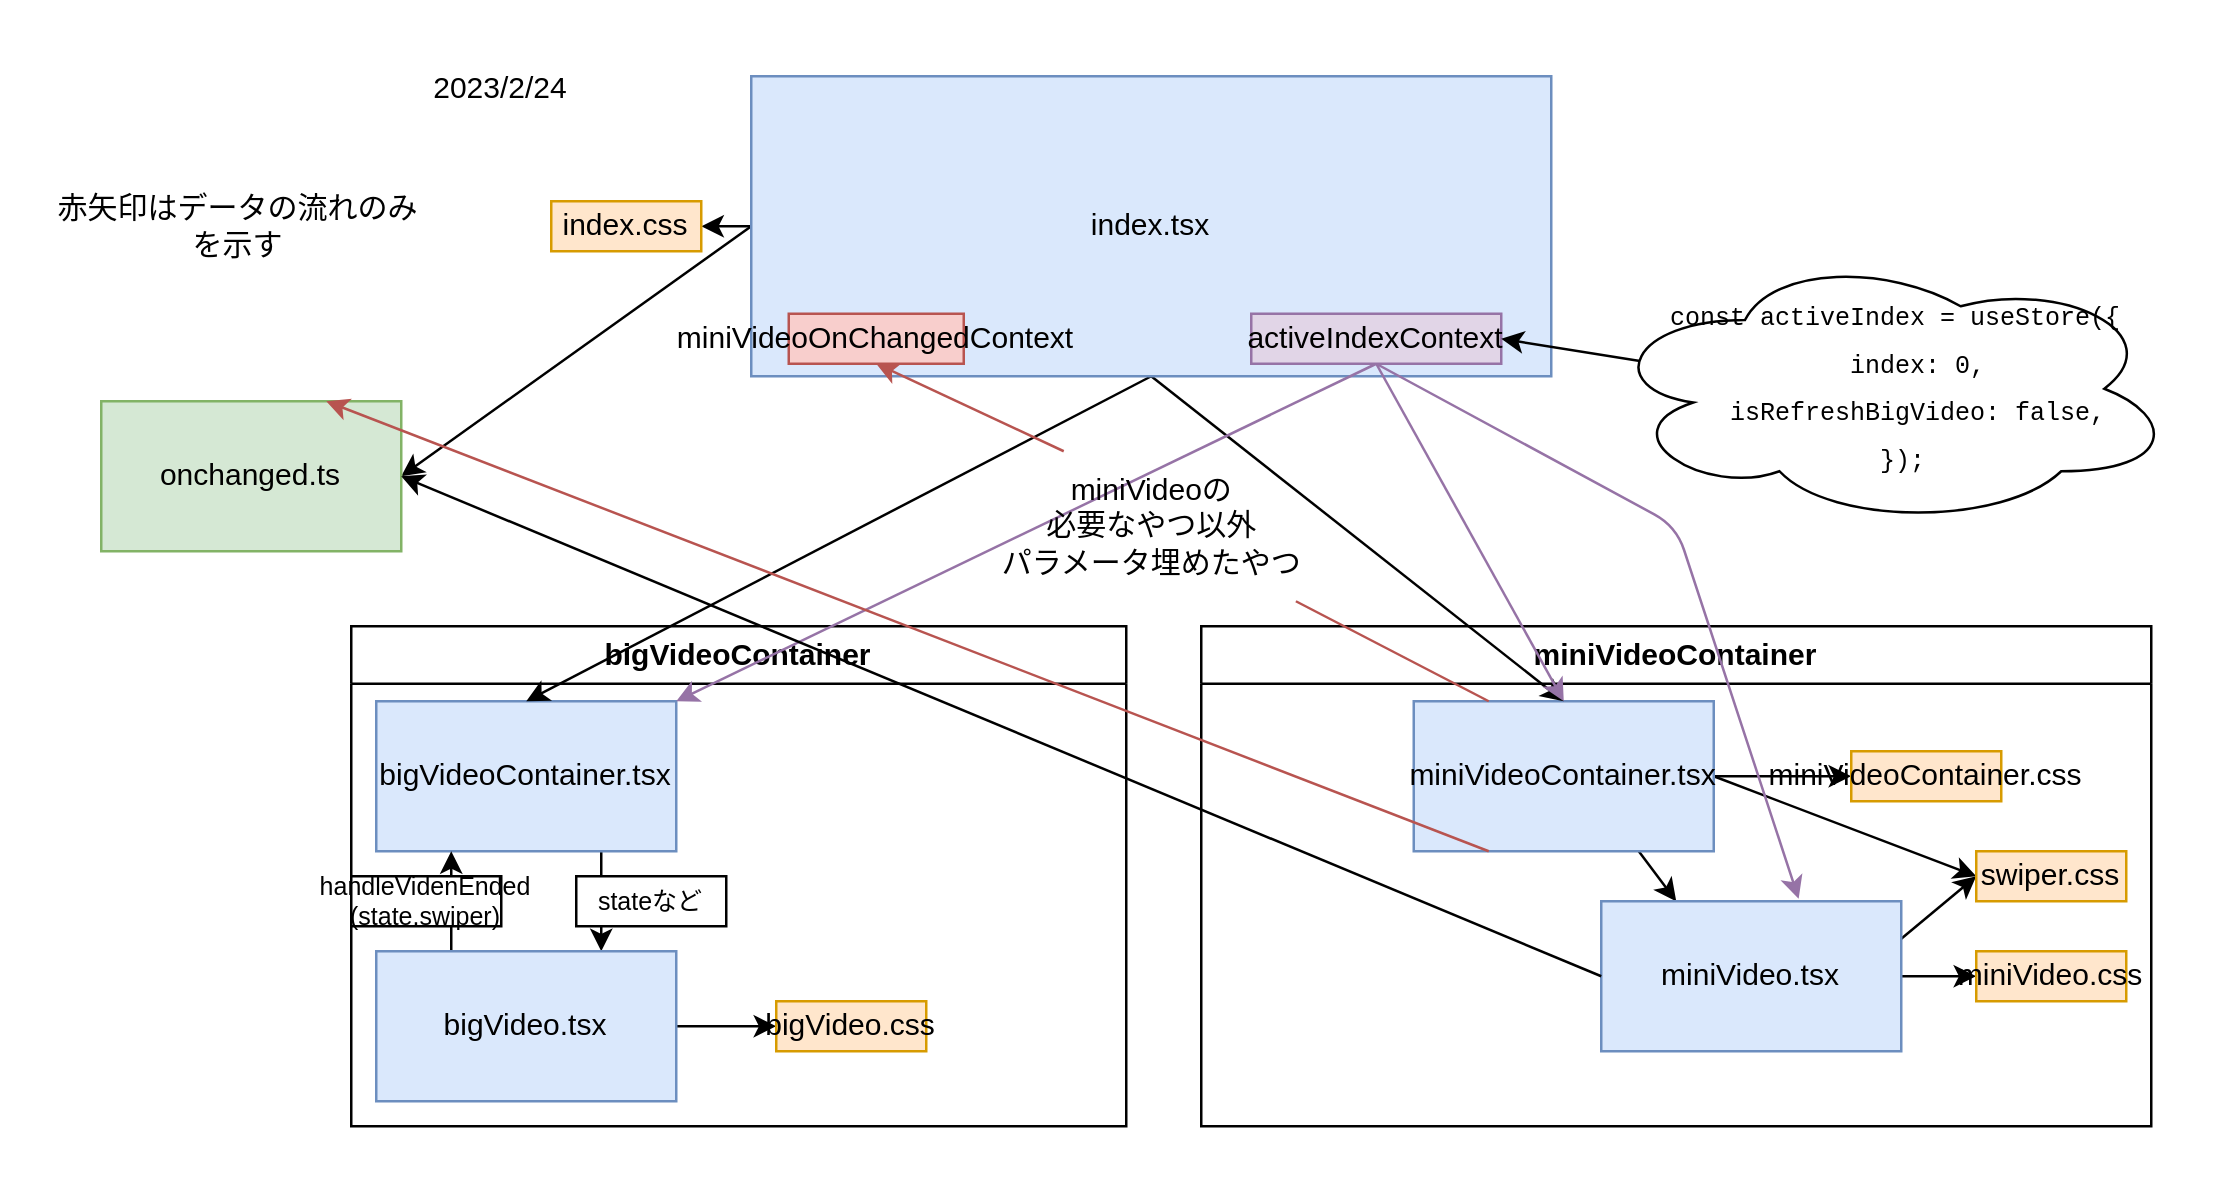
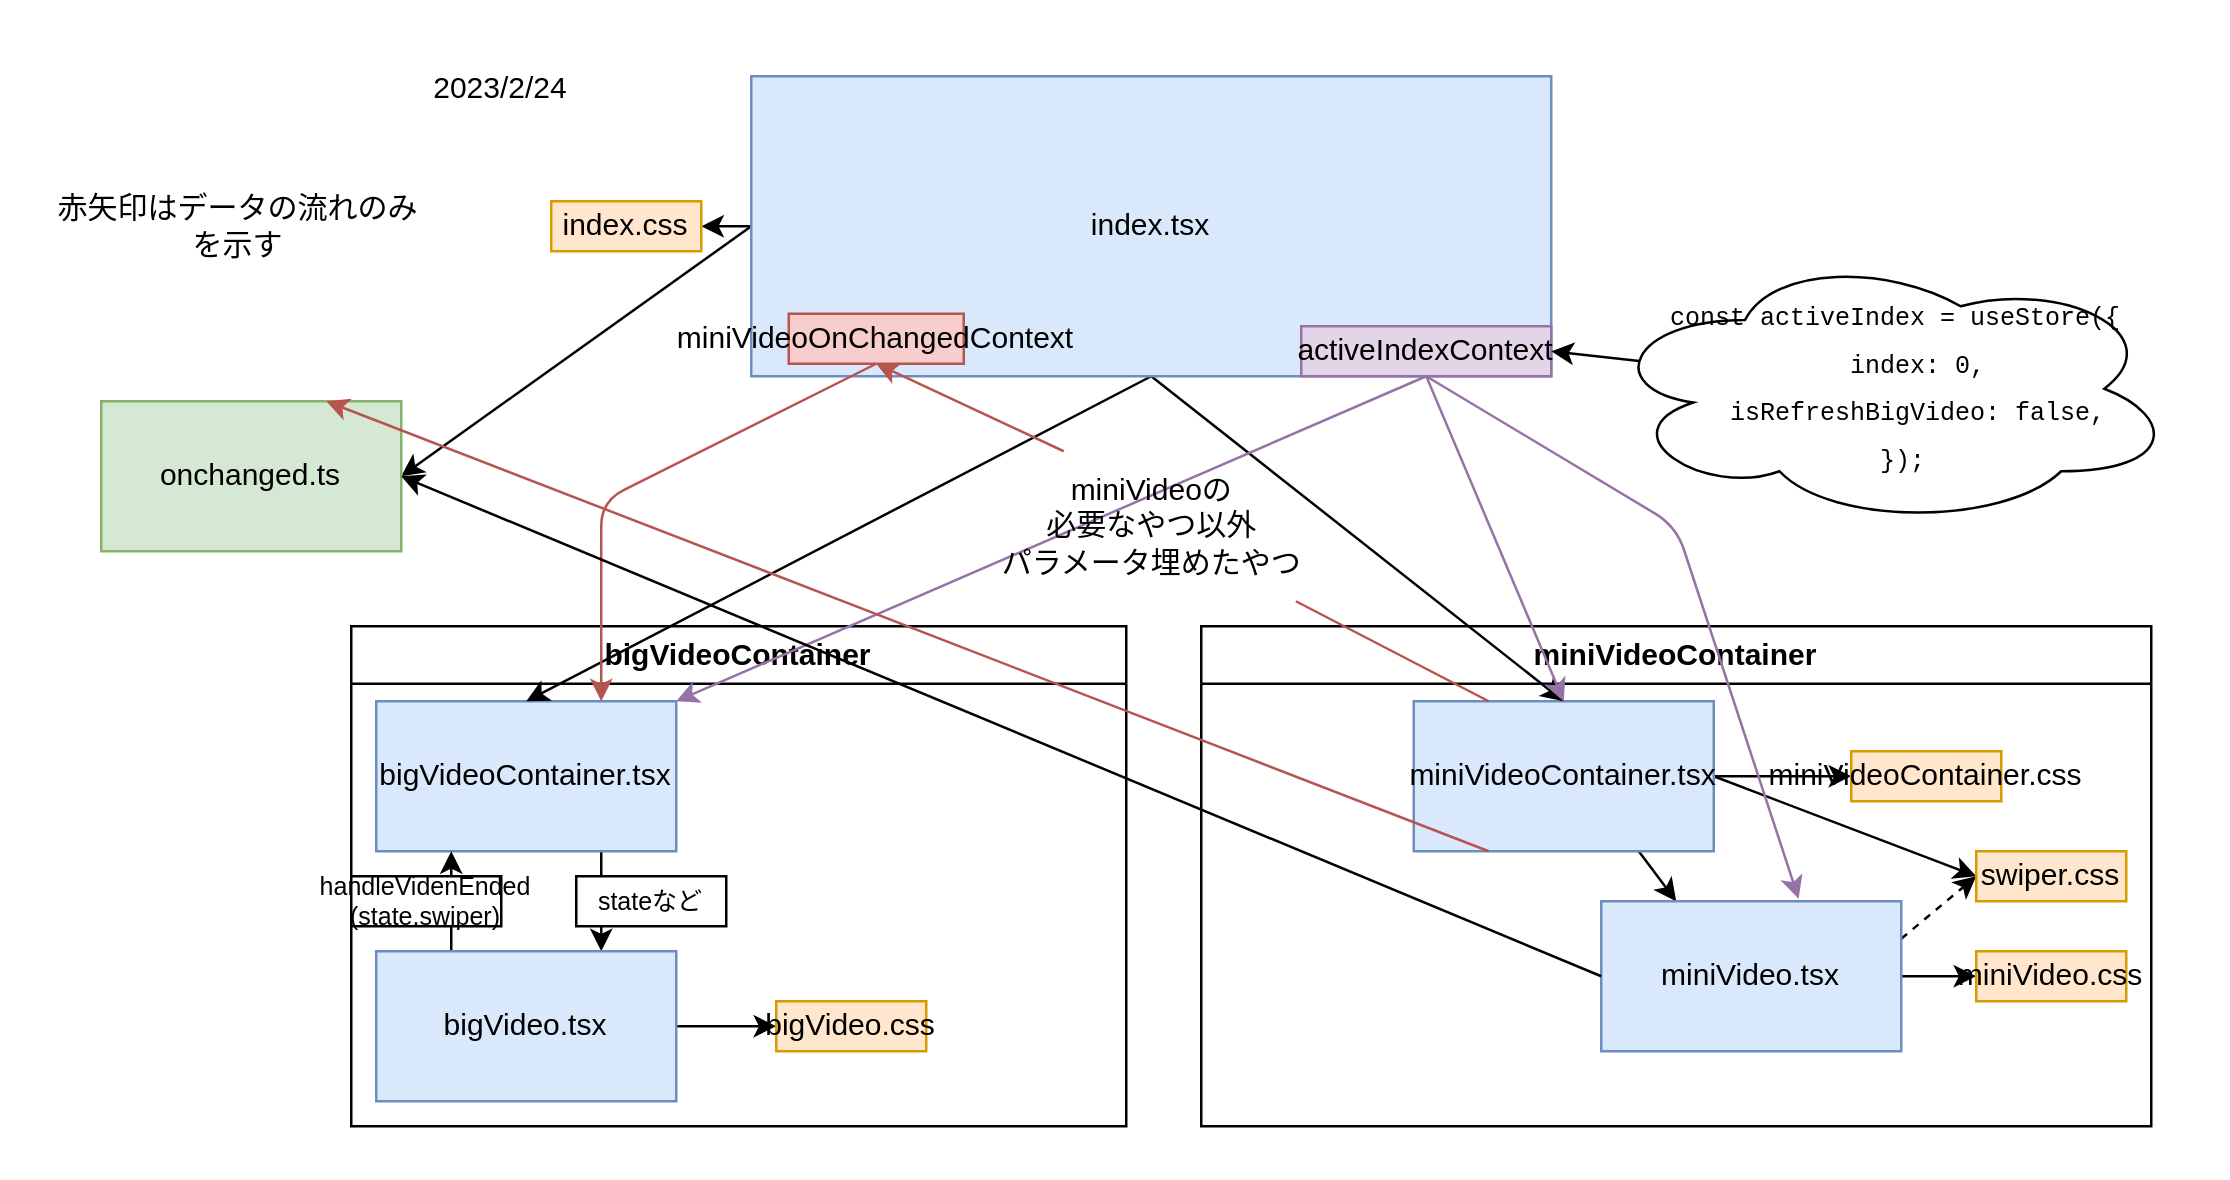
- <mxCell id="35" value="activeIndexContext" style="rounded=0;whiteSpace=wrap;html=1;fillColor=#e1d5e7;strokeColor=#9673a6;" parent="1" vertex="1"><mxGeometry x="500" y="125" width="100" height="20" as="geometry" /></mxCell>
+ <mxCell id="35" value="activeIndexContext" style="rounded=0;whiteSpace=wrap;html=1;fillColor=#e1d5e7;strokeColor=#9673a6;" parent="1" vertex="1"><mxGeometry x="520" y="130" width="100" height="20" as="geometry" /></mxCell>
+ <mxCell id="30" style="edgeStyle=none;html=1;exitX=0.5;exitY=1;exitDx=0;exitDy=0;entryX=0.75;entryY=0;entryDx=0;entryDy=0;fontColor=default;fillColor=#f8cecc;strokeColor=#b85450;" parent="1" source="31" target="4" edge="1"><mxGeometry relative="1" as="geometry"><Array as="points"><mxPoint x="240" y="200" /></Array></mxGeometry></mxCell>
- <mxCell id="17" style="edgeStyle=none;html=1;exitX=1;exitY=0.25;exitDx=0;exitDy=0;entryX=0;entryY=0.5;entryDx=0;entryDy=0;" edge="1" parent="11" source="18" target="21"><mxGeometry relative="1" as="geometry" /></mxCell>
+ <mxCell id="17" style="edgeStyle=none;html=1;exitX=1;exitY=0.25;exitDx=0;exitDy=0;entryX=0;entryY=0.5;entryDx=0;entryDy=0;dashed=1;" edge="1" parent="11" source="18" target="21"><mxGeometry relative="1" as="geometry" /></mxCell>
